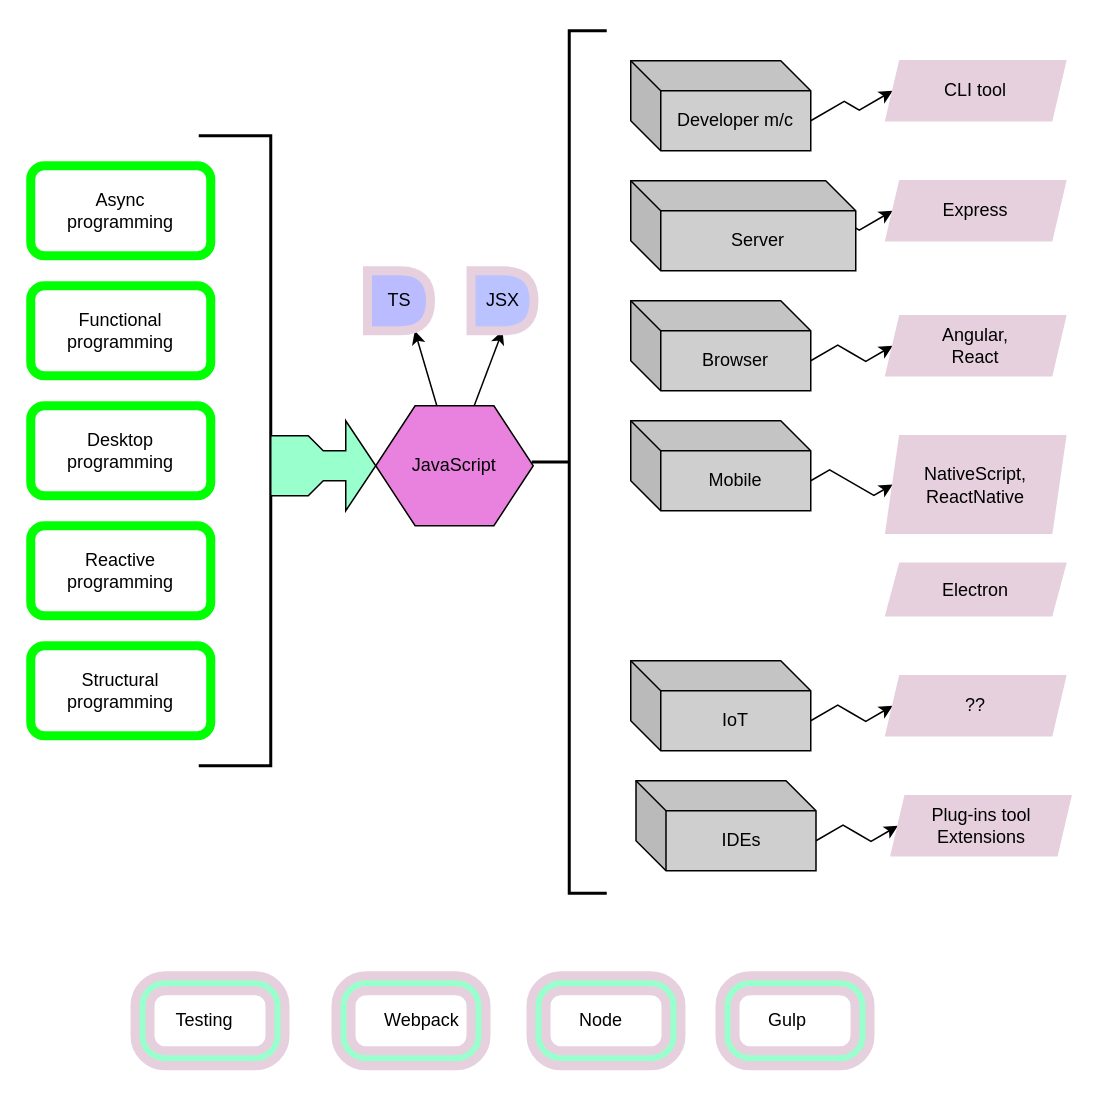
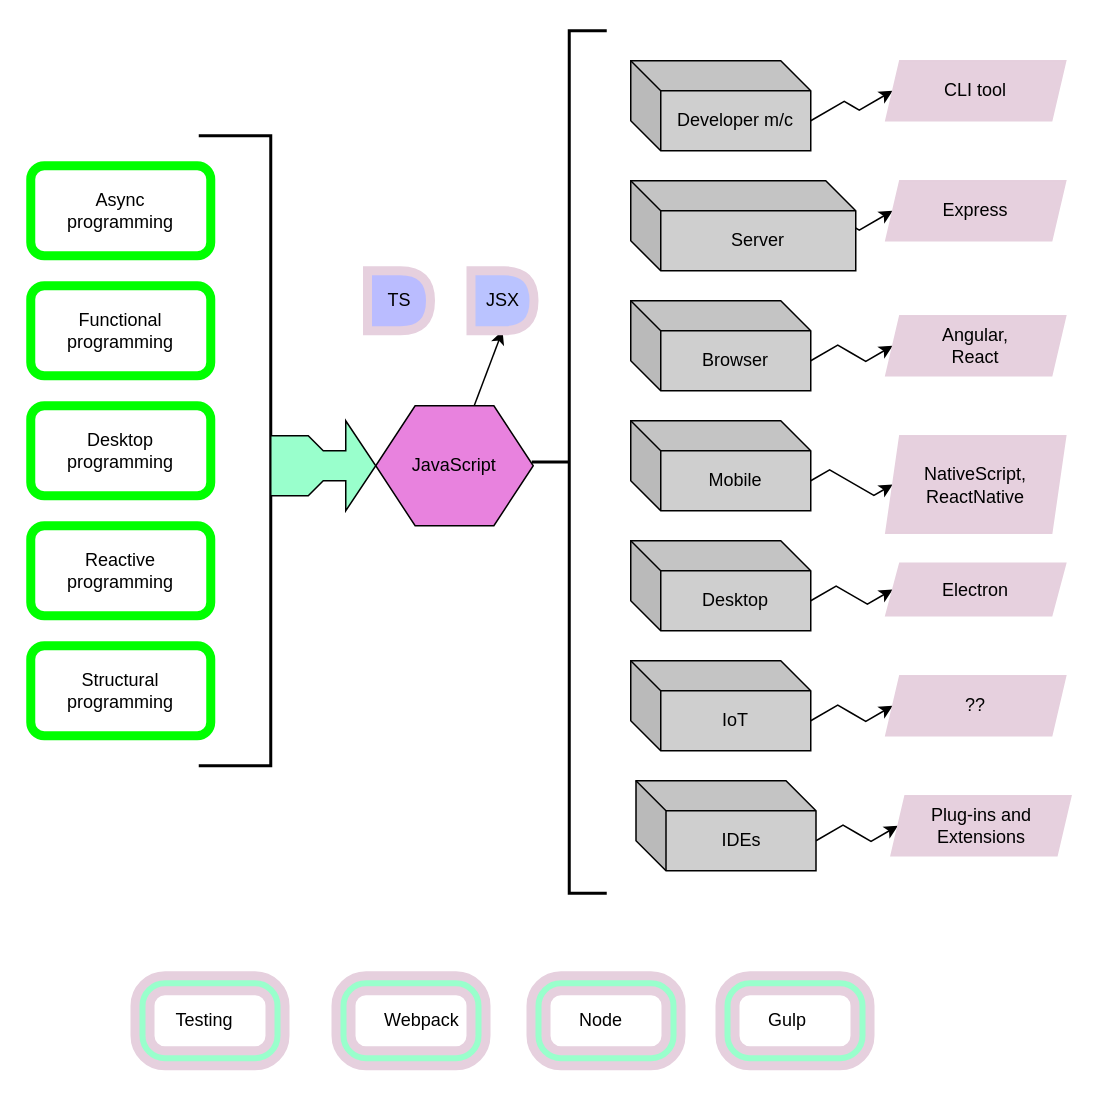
- <mxCell id="2" style="edgeStyle=none;rounded=0;orthogonalLoop=1;jettySize=auto;html=1;entryX=0.75;entryY=1;entryDx=0;entryDy=0;" parent="1" source="4" target="35" edge="1"><mxGeometry relative="1" as="geometry" /></mxCell>
+ <mxCell id="16" value="Desktop" style="shape=cube;whiteSpace=wrap;html=1;boundedLbl=1;backgroundOutline=1;darkOpacity=0.05;darkOpacity2=0.1;fillColor=#CFCFCF;" parent="1" vertex="1"><mxGeometry x="420" y="360" width="120" height="60" as="geometry" /></mxCell>
+ <mxCell id="15" style="edgeStyle=isometricEdgeStyle;rounded=0;orthogonalLoop=1;jettySize=auto;html=1;exitX=0;exitY=0;exitDx=120;exitDy=40;exitPerimeter=0;entryX=0;entryY=0.5;entryDx=0;entryDy=0;" parent="1" source="16" target="21" edge="1"><mxGeometry relative="1" as="geometry" /></mxCell>
- <mxCell id="40" value="Plug-ins tool Extensions" style="shape=parallelogram;perimeter=parallelogramPerimeter;whiteSpace=wrap;html=1;size=0.078;strokeColor=#E6D0DE;fillColor=#E6D0DE;" parent="1" vertex="1"><mxGeometry x="593.5" y="530" width="120" height="40" as="geometry" /></mxCell>
+ <mxCell id="40" value="Plug-ins and Extensions" style="shape=parallelogram;perimeter=parallelogramPerimeter;whiteSpace=wrap;html=1;size=0.078;strokeColor=#E6D0DE;fillColor=#E6D0DE;" parent="1" vertex="1"><mxGeometry x="593.5" y="530" width="120" height="40" as="geometry" /></mxCell>
